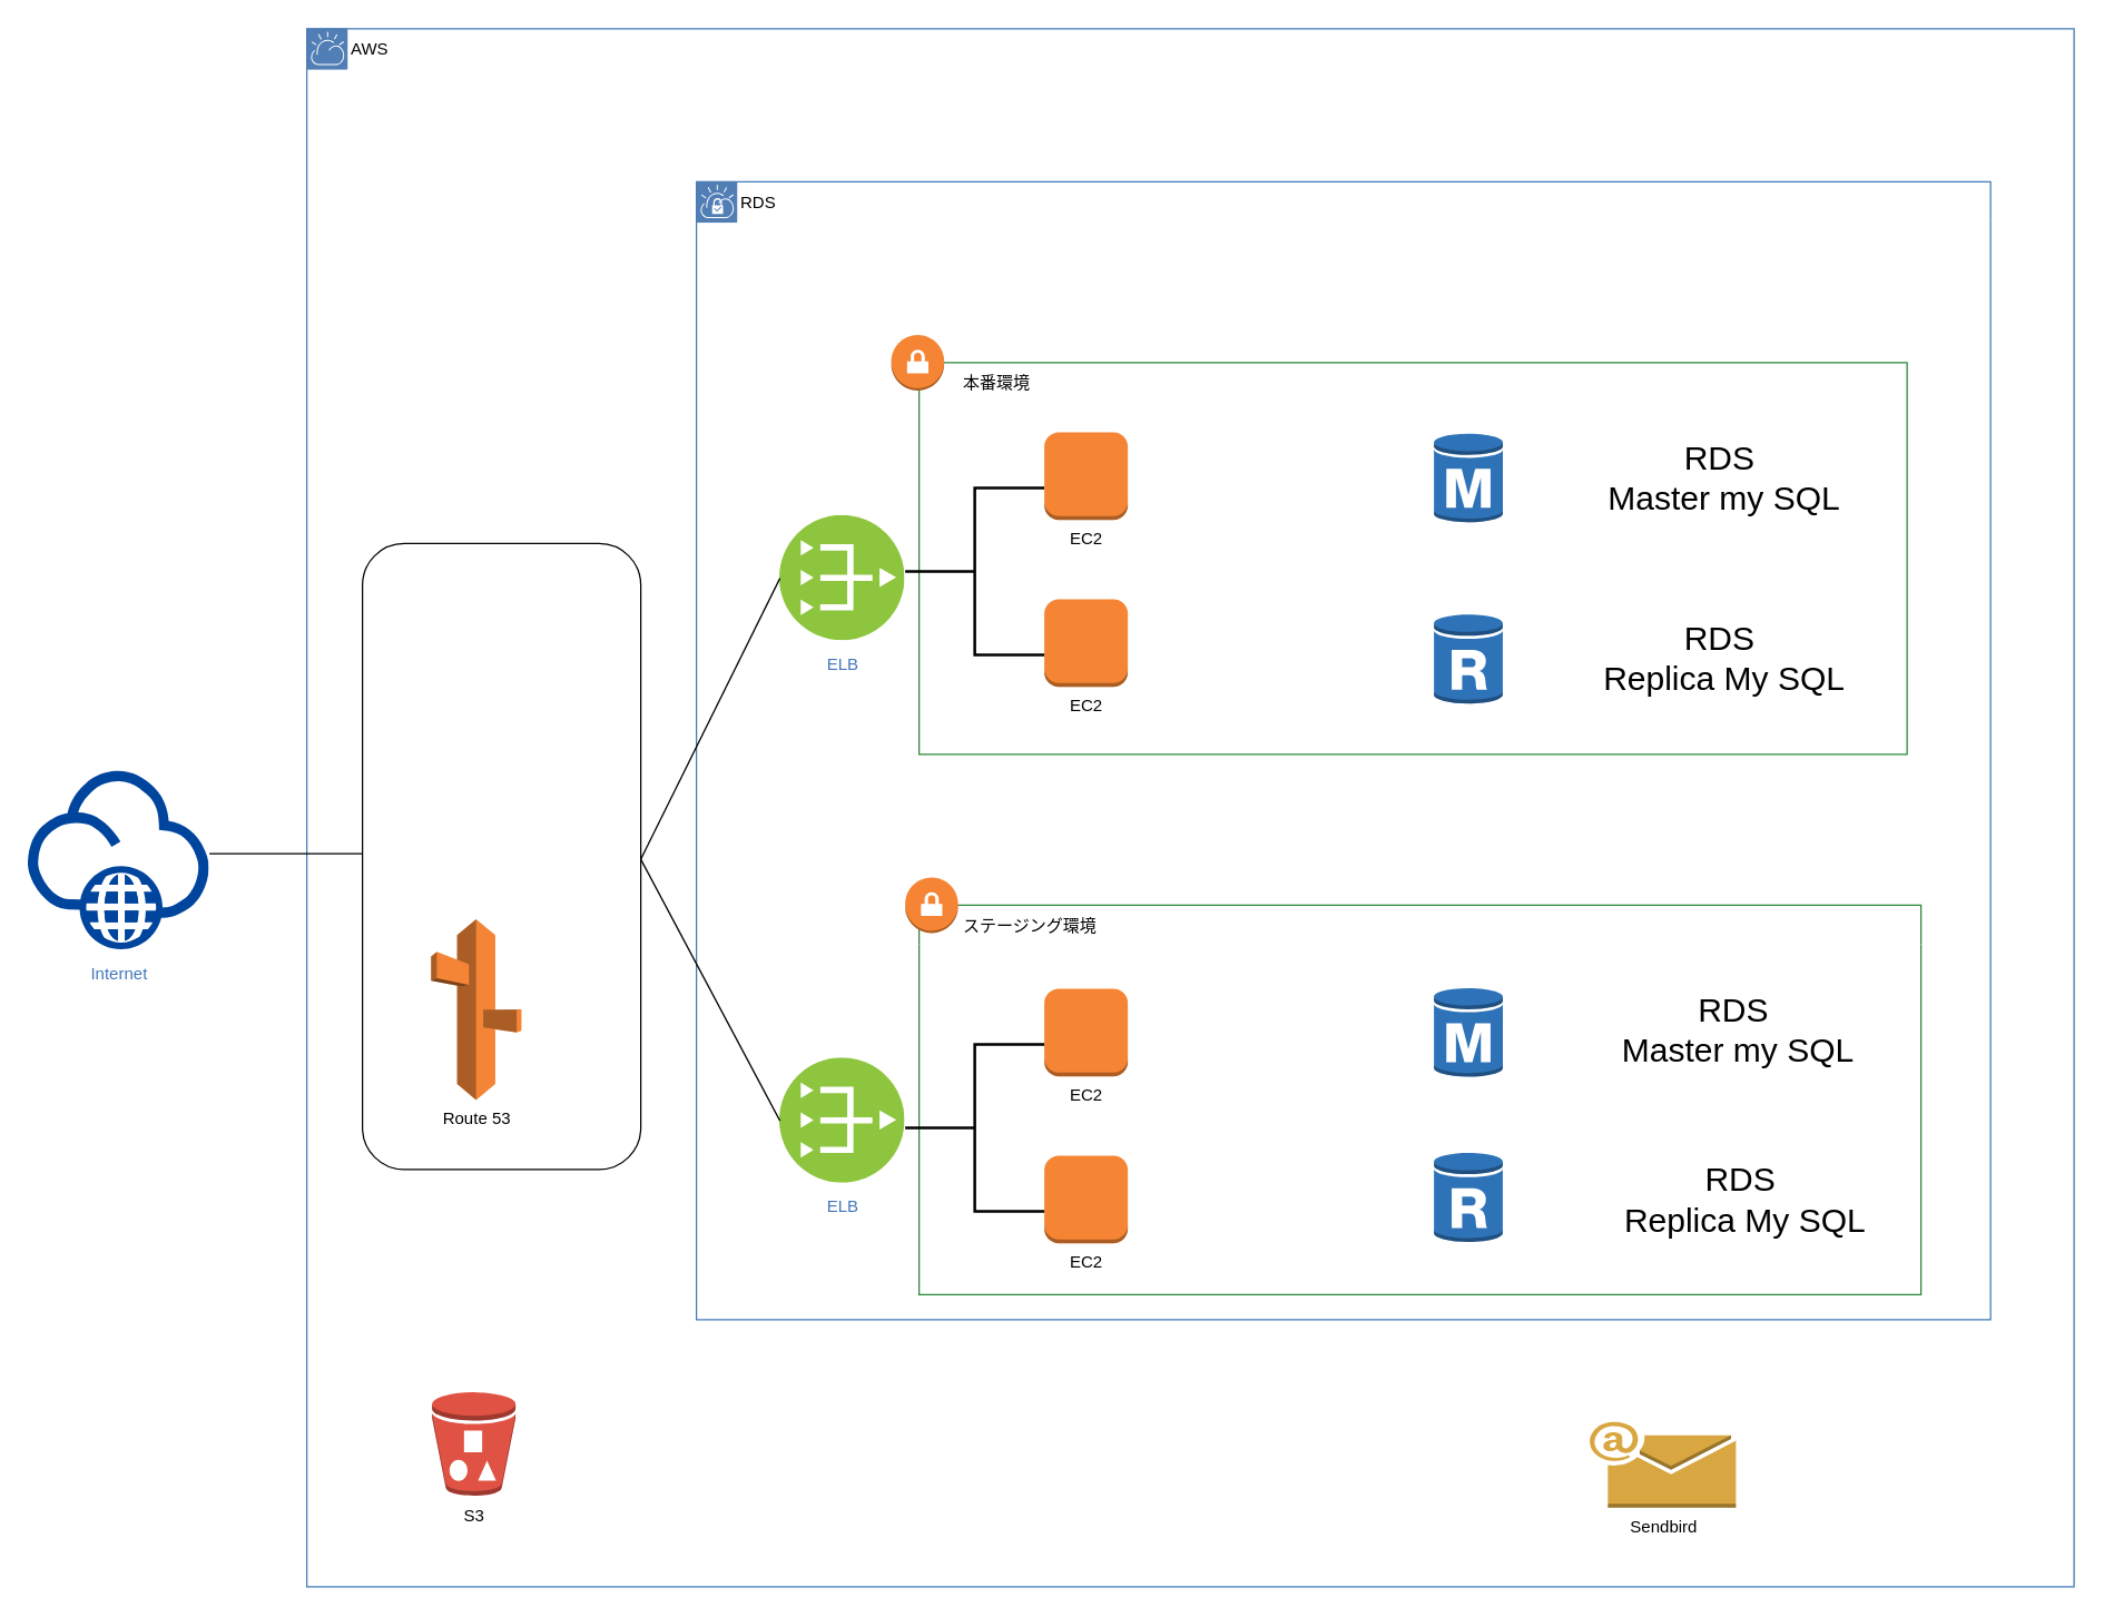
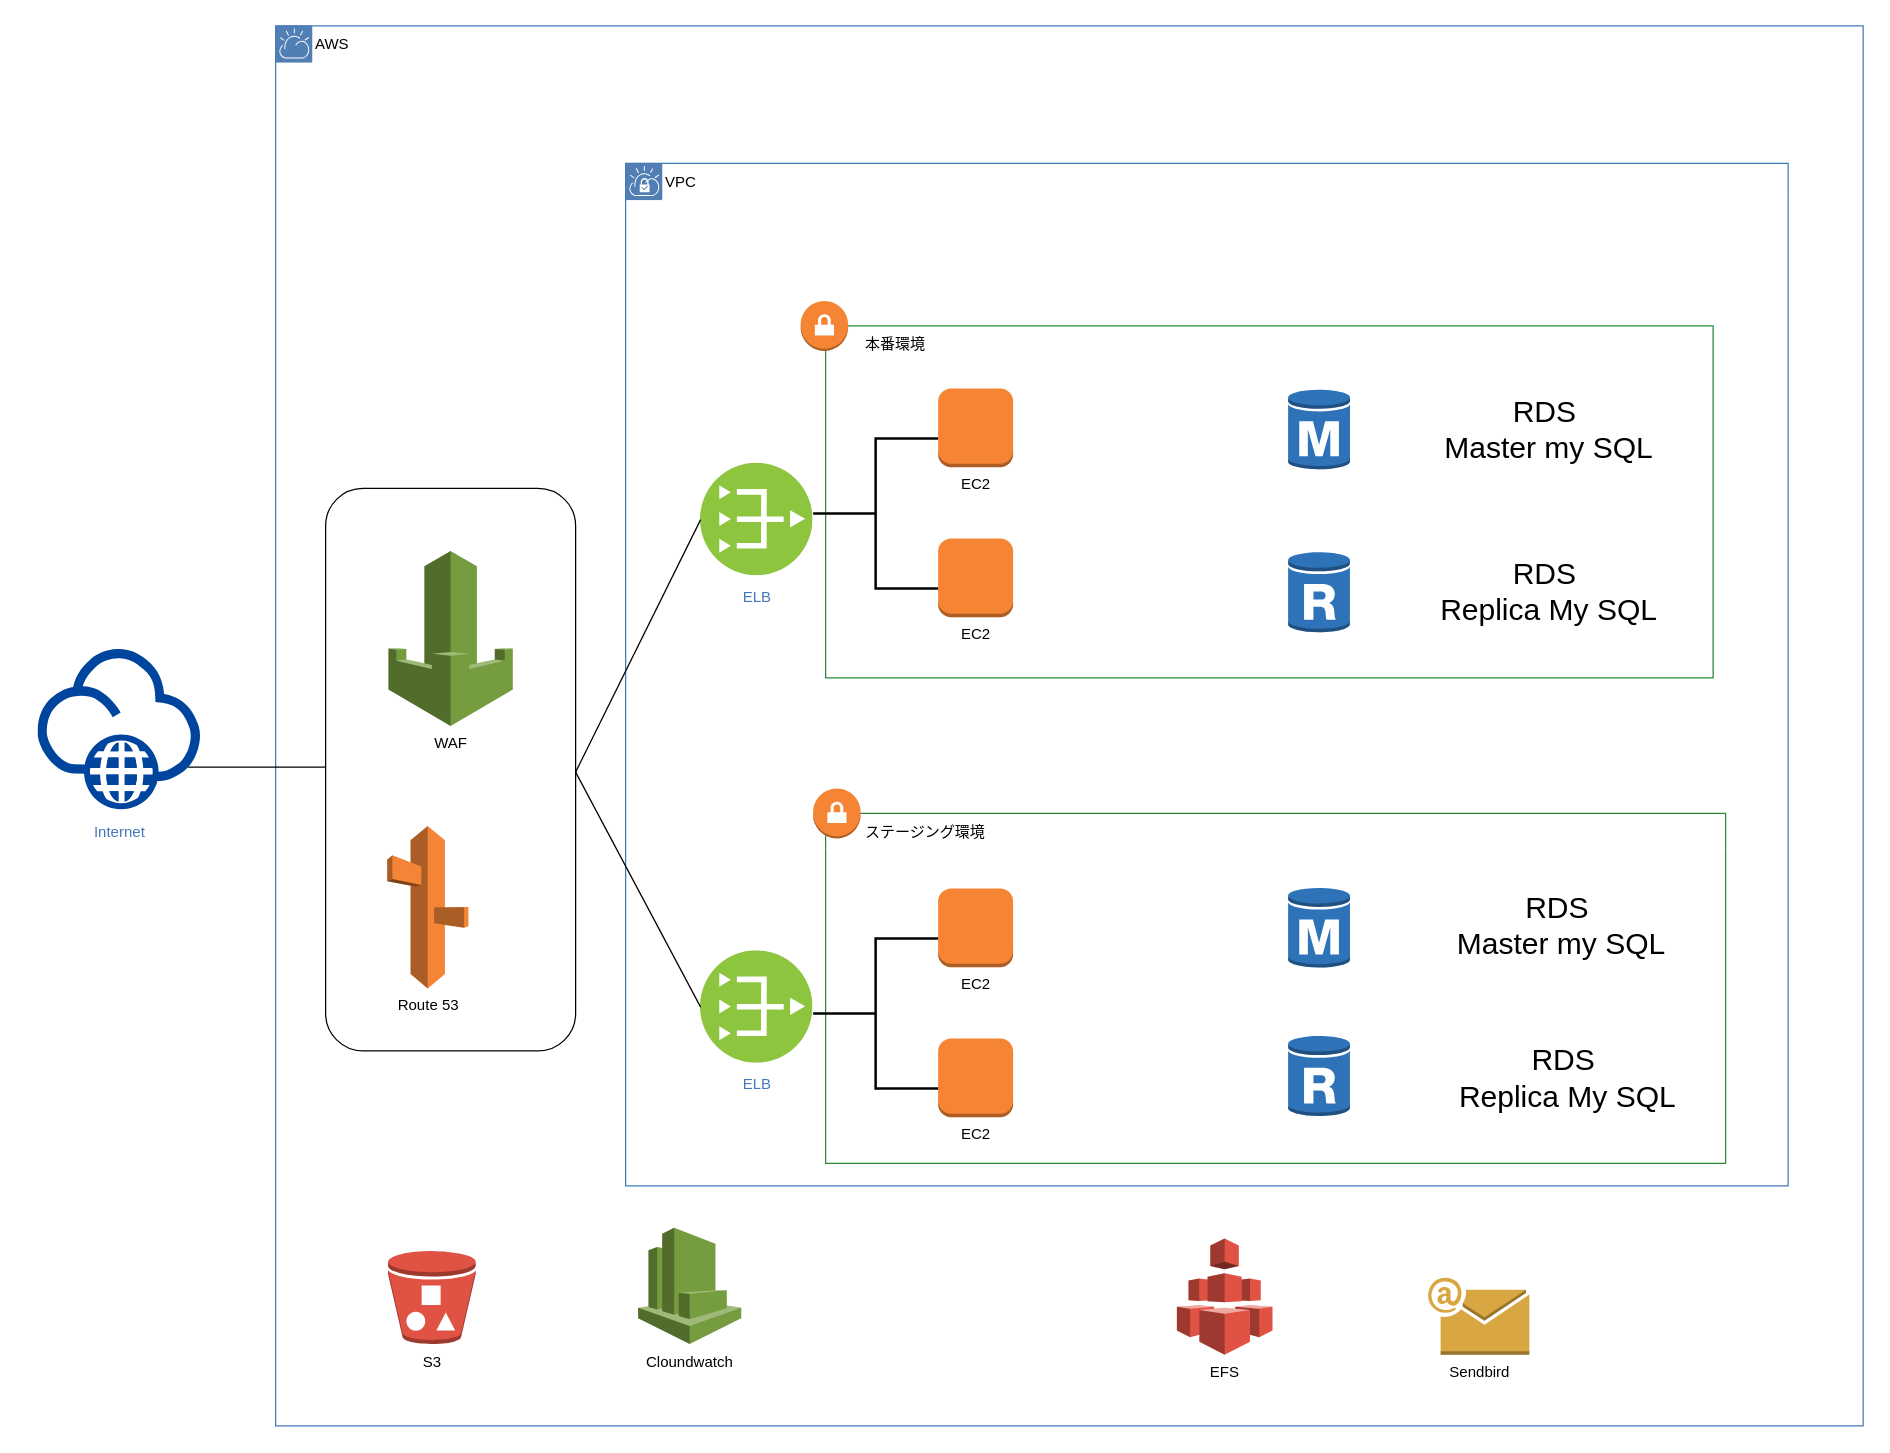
- <mxCell id="11" value="RDS" style="swimlane;fontStyle=0;horizontal=1;collapsible=0;startSize=28;swimlaneLine=0;swimlaneFillColor=none;fillColor=none;rounded=0;whiteSpace=wrap;html=1;absoluteArcSize=1;arcSize=12;strokeColor=#417CB9;verticalAlign=top;align=left;spacingLeft=30;spacingTop=1;dashed=0;strokeWidth=1;" parent="9" vertex="1"><mxGeometry x="280" y="110" width="930" height="818" as="geometry" /></mxCell>
+ <mxCell id="11" value="VPC" style="swimlane;fontStyle=0;horizontal=1;collapsible=0;startSize=28;swimlaneLine=0;swimlaneFillColor=none;fillColor=none;rounded=0;whiteSpace=wrap;html=1;absoluteArcSize=1;arcSize=12;strokeColor=#417CB9;verticalAlign=top;align=left;spacingLeft=30;spacingTop=1;dashed=0;strokeWidth=1;" parent="9" vertex="1"><mxGeometry x="280" y="110" width="930" height="818" as="geometry" /></mxCell>
+ <mxCell id="30" value="WAF" style="outlineConnect=0;dashed=0;verticalLabelPosition=bottom;verticalAlign=top;align=center;html=1;shape=mxgraph.aws3.waf;fillColor=#759C3E;gradientColor=none;" parent="9" vertex="1"><mxGeometry x="90.25" y="420" width="99.5" height="140" as="geometry" /></mxCell>
- <mxCell id="35" value="Internet" style="aspect=fixed;perimeter=ellipsePerimeter;html=1;align=center;shadow=0;dashed=0;fontColor=#4277BB;labelBackgroundColor=#ffffff;fontSize=12;spacingTop=3;image;image=img/lib/ibm/vpc/Internet.svg;" parent="1" vertex="1"><mxGeometry x="20" y="553" width="130" height="130" as="geometry" /></mxCell>
+ <mxCell id="35" value="Internet" style="aspect=fixed;perimeter=ellipsePerimeter;html=1;align=center;shadow=0;dashed=0;fontColor=#4277BB;labelBackgroundColor=#ffffff;fontSize=12;spacingTop=3;image;image=img/lib/ibm/vpc/Internet.svg;" parent="1" vertex="1"><mxGeometry x="30" y="518" width="130" height="130" as="geometry" /></mxCell>
+ <mxCell id="27" value="Cloundwatch" style="outlineConnect=0;dashed=0;verticalLabelPosition=bottom;verticalAlign=top;align=center;html=1;shape=mxgraph.aws3.cloudwatch;fillColor=#759C3E;gradientColor=none;" parent="9" vertex="1"><mxGeometry x="290" y="961.5" width="82.5" height="93" as="geometry" /></mxCell>
+ <mxCell id="33" value="EFS" style="outlineConnect=0;dashed=0;verticalLabelPosition=bottom;verticalAlign=top;align=center;html=1;shape=mxgraph.aws3.efs;fillColor=#E05243;gradientColor=none;" parent="9" vertex="1"><mxGeometry x="721" y="970" width="76.5" height="93" as="geometry" /></mxCell>
- <mxCell id="32" value="S3" style="outlineConnect=0;dashed=0;verticalLabelPosition=bottom;verticalAlign=top;align=center;html=1;shape=mxgraph.aws3.bucket_with_objects;fillColor=#E05243;gradientColor=none;" parent="9" vertex="1"><mxGeometry x="90" y="980" width="60" height="74.5" as="geometry" /></mxCell>
+ <mxCell id="32" value="S3" style="outlineConnect=0;dashed=0;verticalLabelPosition=bottom;verticalAlign=top;align=center;html=1;shape=mxgraph.aws3.bucket_with_objects;fillColor=#E05243;gradientColor=none;" parent="9" vertex="1"><mxGeometry x="90" y="980" width="70" height="74.5" as="geometry" /></mxCell>
- <mxCell id="28" value="Sendbird" style="outlineConnect=0;dashed=0;verticalLabelPosition=bottom;verticalAlign=top;align=center;html=1;shape=mxgraph.aws3.email;fillColor=#D9A741;gradientColor=none;" parent="9" vertex="1"><mxGeometry x="922" y="1001.5" width="105" height="61.5" as="geometry" /></mxCell>
+ <mxCell id="28" value="Sendbird" style="outlineConnect=0;dashed=0;verticalLabelPosition=bottom;verticalAlign=top;align=center;html=1;shape=mxgraph.aws3.email;fillColor=#D9A741;gradientColor=none;" parent="9" vertex="1"><mxGeometry x="922" y="1001.5" width="81" height="61.5" as="geometry" /></mxCell>
